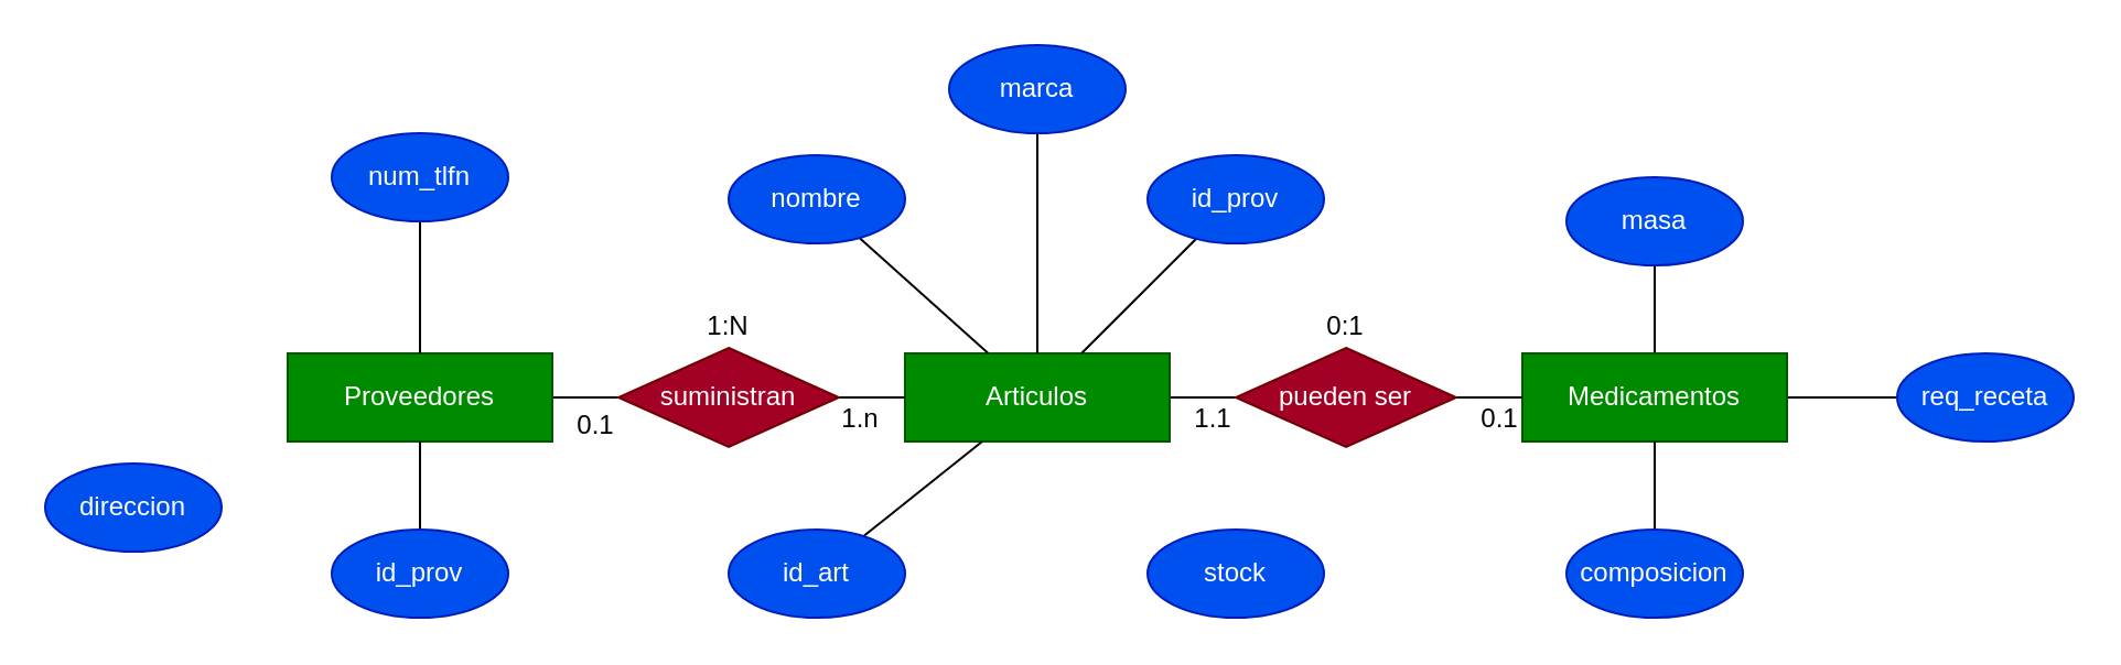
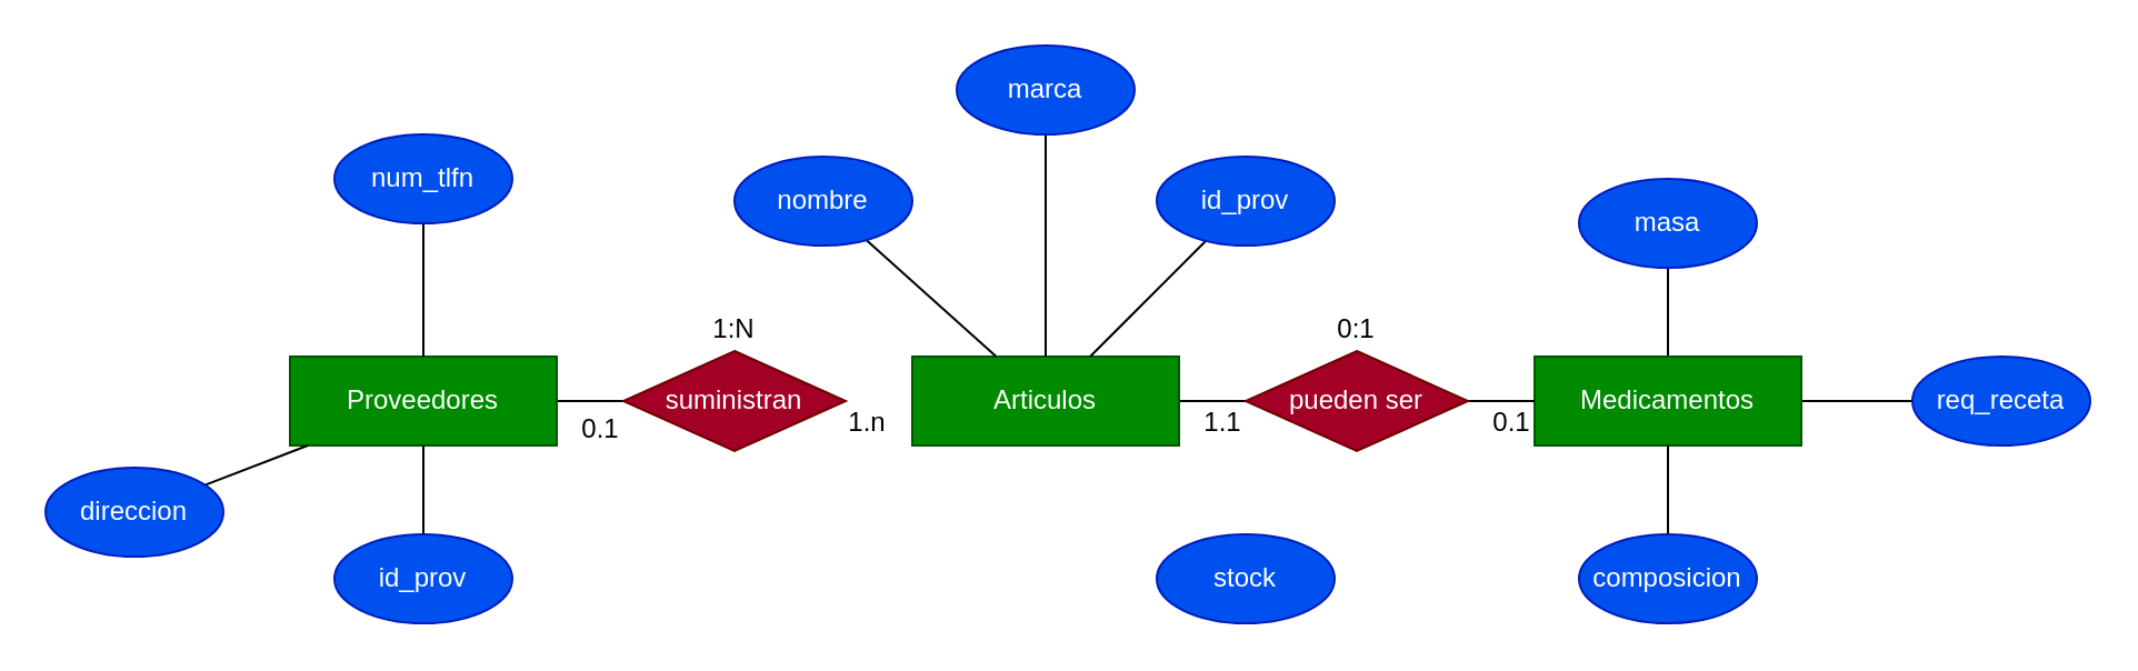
- <mxCell id="9" style="edgeStyle=orthogonalEdgeStyle;rounded=0;orthogonalLoop=1;jettySize=auto;html=1;endArrow=none;endFill=0;" parent="1" source="10" target="5" edge="1"><mxGeometry relative="1" as="geometry" /></mxCell>
+ <mxCell id="15" style="edgeStyle=none;rounded=0;orthogonalLoop=1;jettySize=auto;html=1;endArrow=none;endFill=0;" parent="1" source="16" target="3" edge="1"><mxGeometry relative="1" as="geometry" /></mxCell>
- <mxCell id="23" style="edgeStyle=none;rounded=0;orthogonalLoop=1;jettySize=auto;html=1;endArrow=none;endFill=0;" parent="1" source="24" target="5" edge="1"><mxGeometry relative="1" as="geometry" /></mxCell>
- <mxCell id="24" value="id_art" style="ellipse;whiteSpace=wrap;html=1;fillColor=#0050ef;fontColor=#ffffff;strokeColor=#001DBC;" parent="1" vertex="1"><mxGeometry x="330" y="240" width="80" height="40" as="geometry" /></mxCell>
